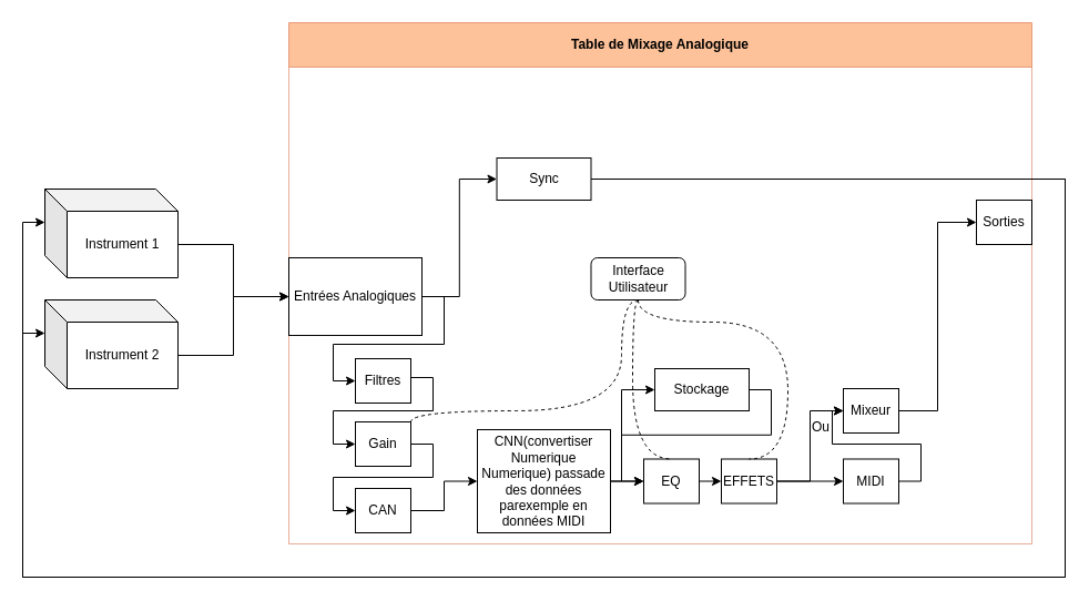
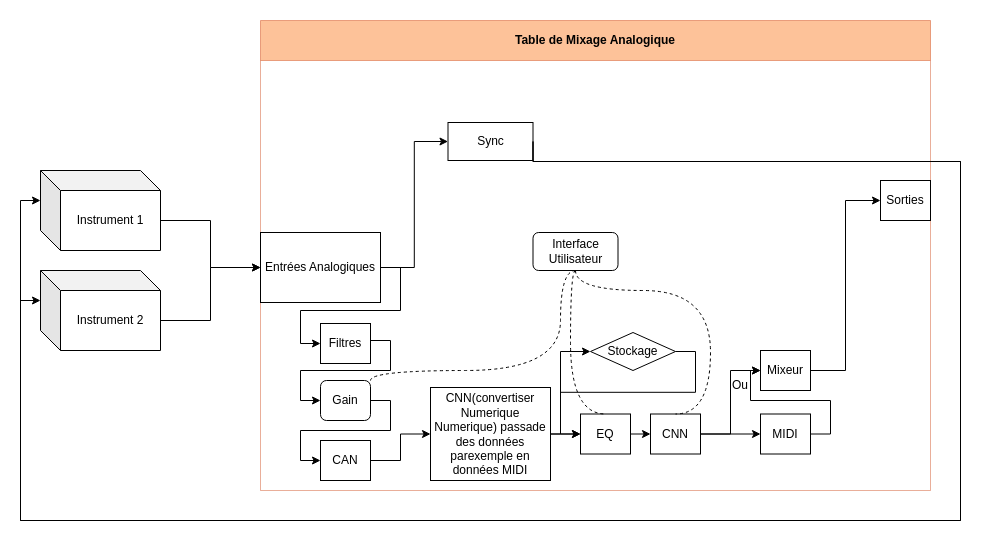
- <mxCell id="32" value="Sync" style="rounded=0;whiteSpace=wrap;html=1;" parent="6" vertex="1"><mxGeometry x="187.5" y="122" width="85" height="38" as="geometry" /></mxCell>
+ <mxCell id="32" value="Sync" style="rounded=0;whiteSpace=wrap;html=1;" parent="6" vertex="1"><mxGeometry x="187.5" y="102" width="85" height="38" as="geometry" /></mxCell>
- <mxCell id="16" value="Stockage" style="rounded=0;whiteSpace=wrap;html=1;" parent="6" vertex="1"><mxGeometry x="330" y="312" width="85" height="38" as="geometry" /></mxCell>
+ <mxCell id="16" value="Stockage" style="rhombus;whiteSpace=wrap;html=1;" parent="6" vertex="1"><mxGeometry x="330" y="312" width="85" height="38" as="geometry" /></mxCell>
- <mxCell id="20" value="Gain" style="rounded=0;whiteSpace=wrap;html=1;" parent="6" vertex="1"><mxGeometry x="60" y="360" width="50" height="40" as="geometry" /></mxCell>
+ <mxCell id="20" value="Gain" style="whiteSpace=wrap;html=1;rounded=1;" parent="6" vertex="1"><mxGeometry x="60" y="360" width="50" height="40" as="geometry" /></mxCell>
- <mxCell id="25" value="EFFETS" style="rounded=0;whiteSpace=wrap;html=1;" parent="6" vertex="1"><mxGeometry x="390" y="393.5" width="50" height="40" as="geometry" /></mxCell>
+ <mxCell id="25" value="CNN" style="rounded=0;whiteSpace=wrap;html=1;" parent="6" vertex="1"><mxGeometry x="390" y="393.5" width="50" height="40" as="geometry" /></mxCell>
